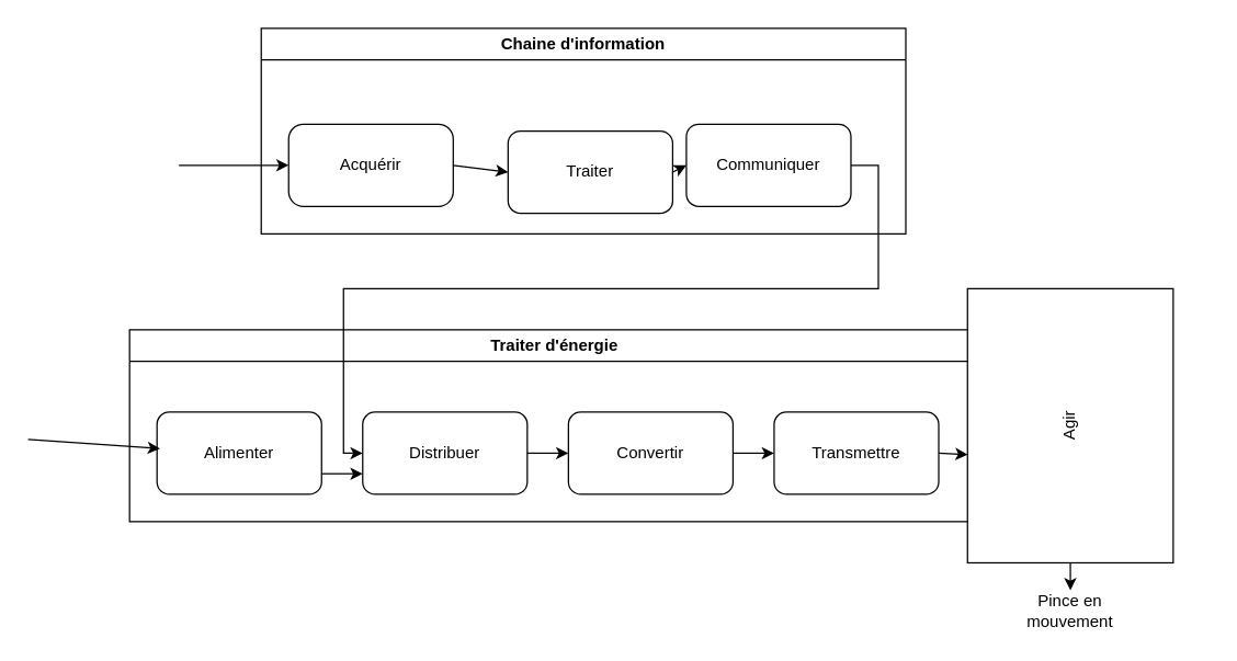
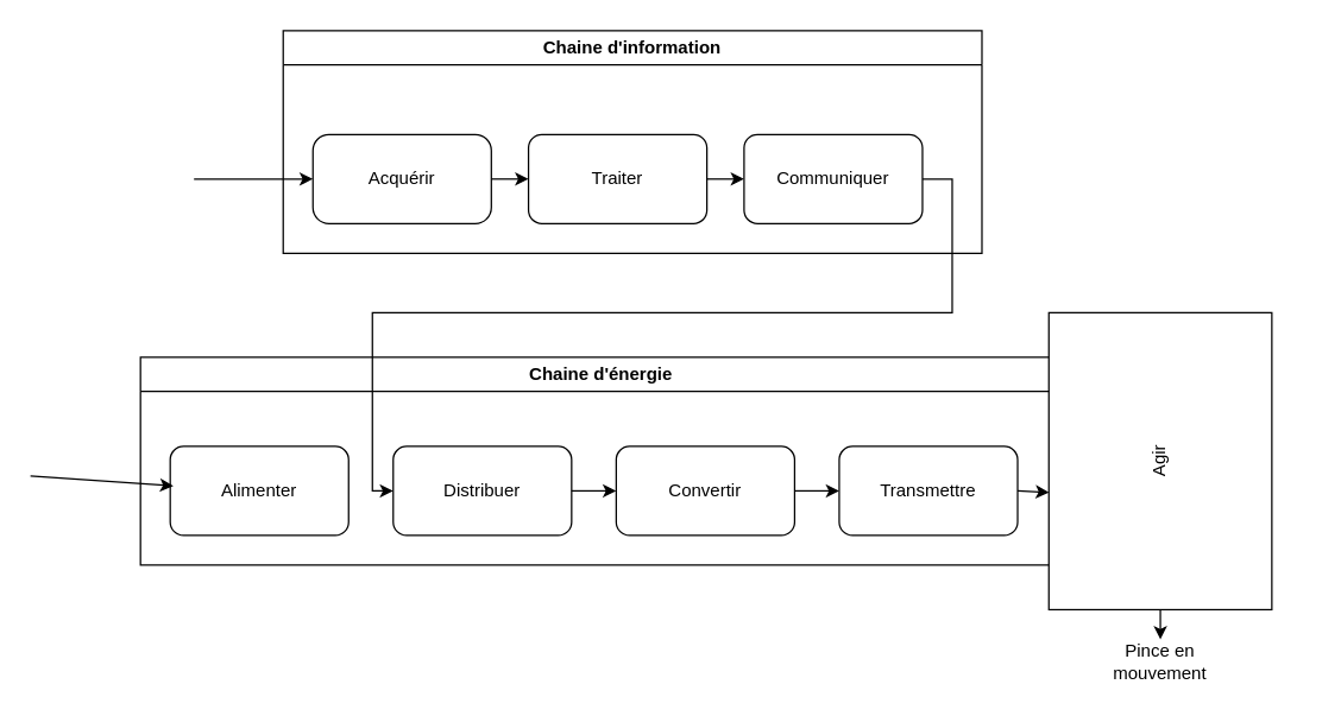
- <mxCell id="4" value="Traiter" style="rounded=1;whiteSpace=wrap;html=1;" vertex="1" parent="2"><mxGeometry x="180" y="75" width="120" height="60" as="geometry" /></mxCell>
+ <mxCell id="4" value="Traiter" style="rounded=1;whiteSpace=wrap;html=1;" vertex="1" parent="2"><mxGeometry x="165" y="70" width="120" height="60" as="geometry" /></mxCell>
- <mxCell id="8" value="Traiter d'énergie&lt;br&gt;" style="swimlane;whiteSpace=wrap;html=1;" vertex="1" parent="1"><mxGeometry x="94" y="240" width="620" height="140" as="geometry" /></mxCell>
+ <mxCell id="8" value="Chaine d'énergie&lt;br&gt;" style="swimlane;whiteSpace=wrap;html=1;" vertex="1" parent="1"><mxGeometry x="94" y="240" width="620" height="140" as="geometry" /></mxCell>
- <mxCell id="13" value="" style="endArrow=classic;html=1;rounded=0;exitX=1;exitY=0.75;exitDx=0;exitDy=0;entryX=0;entryY=0.75;entryDx=0;entryDy=0;" edge="1" parent="8" source="9" target="10"><mxGeometry width="50" height="50" relative="1" as="geometry"><mxPoint x="256" as="sourcePoint" /><mxPoint x="306" y="-50" as="targetPoint" /></mxGeometry></mxCell>
